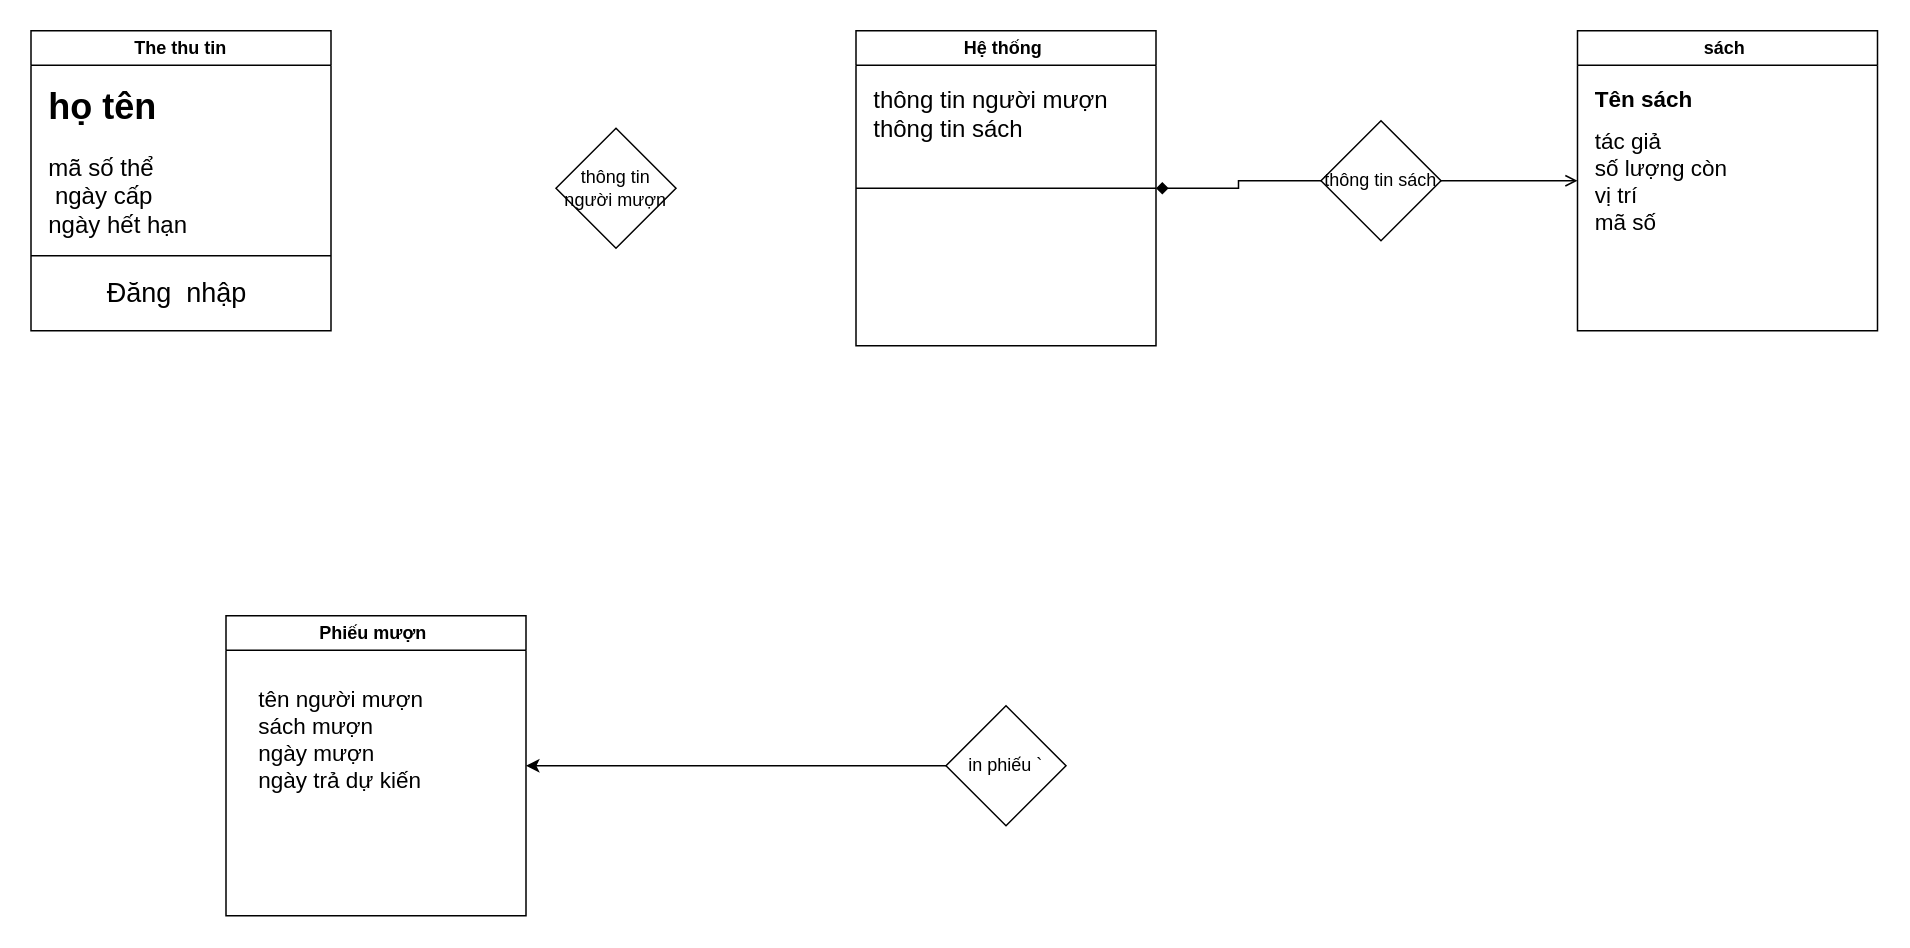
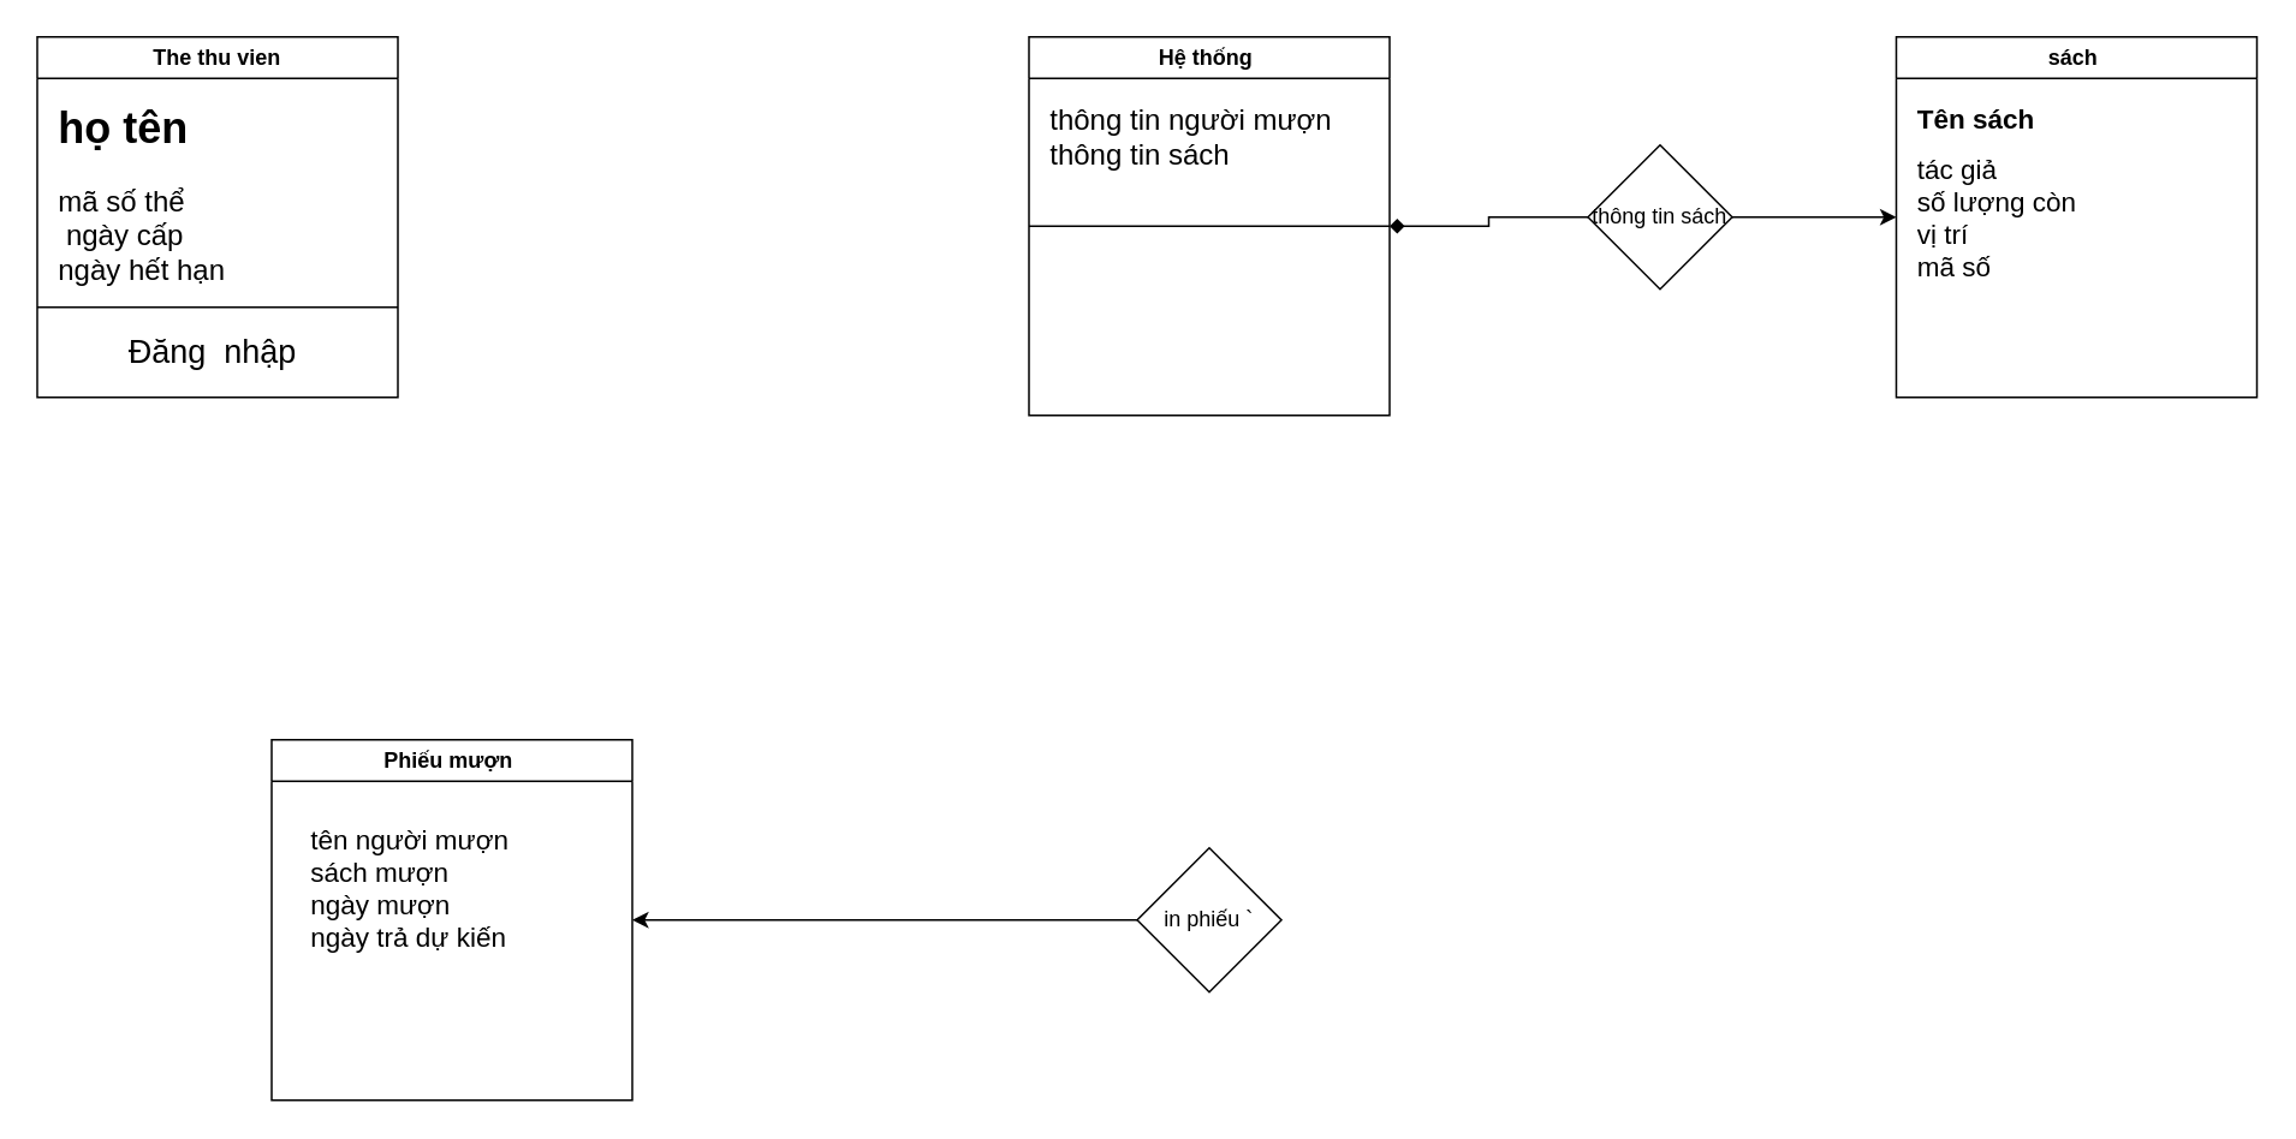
- <mxCell id="2" value="The thu tin" style="swimlane;whiteSpace=wrap;html=1;" vertex="1" parent="1"><mxGeometry x="20" y="20" width="200" height="200" as="geometry" /></mxCell>
+ <mxCell id="2" value="The thu vien" style="swimlane;whiteSpace=wrap;html=1;" vertex="1" parent="1"><mxGeometry x="20" y="20" width="200" height="200" as="geometry" /></mxCell>
- <mxCell id="16" style="edgeStyle=orthogonalEdgeStyle;rounded=0;orthogonalLoop=1;jettySize=auto;html=1;entryX=0;entryY=0.5;entryDx=0;entryDy=0;endArrow=open;" edge="1" parent="1" source="17" target="10"><mxGeometry relative="1" as="geometry" /></mxCell>
+ <mxCell id="16" style="edgeStyle=orthogonalEdgeStyle;rounded=0;orthogonalLoop=1;jettySize=auto;html=1;entryX=0;entryY=0.5;entryDx=0;entryDy=0;" edge="1" parent="1" source="17" target="10"><mxGeometry relative="1" as="geometry" /></mxCell>
- <mxCell id="14" value="thông tin người mượn" style="rhombus;whiteSpace=wrap;html=1;" vertex="1" parent="1"><mxGeometry x="370" y="85" width="80" height="80" as="geometry" /></mxCell>
